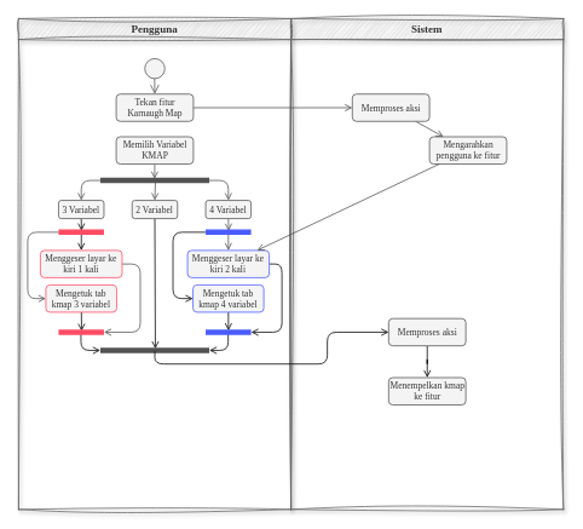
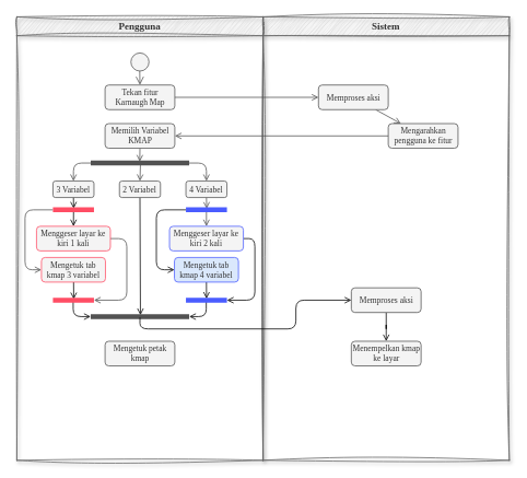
- <mxCell id="46" style="rounded=0;orthogonalLoop=1;jettySize=auto;html=1;strokeColor=#525252;endArrow=open;endFill=0;" parent="1" source="41" target="19" edge="1"><mxGeometry relative="1" as="geometry" /></mxCell>
+ <mxCell id="46" style="rounded=0;orthogonalLoop=1;jettySize=auto;html=1;entryX=1;entryY=0.5;entryDx=0;entryDy=0;strokeColor=#525252;endArrow=open;endFill=0;" parent="1" source="41" target="7" edge="1"><mxGeometry relative="1" as="geometry" /></mxCell>
- <mxCell id="24" value="Mengetuk tab kmap 4 variabel" style="rounded=1;whiteSpace=wrap;html=1;fillColor=#f4f4f4;strokeColor=#4A5CFF;fontFamily=Ubuntu;fontSource=https%3A%2F%2Ffonts.googleapis.com%2Fcss%3Ffamily%3DUbuntu;fontSize=10;fontColor=#333333;" vertex="1" parent="2"><mxGeometry x="192" y="293" width="78" height="30" as="geometry" /></mxCell>
+ <mxCell id="24" value="Mengetuk tab kmap 4 variabel" style="rounded=1;whiteSpace=wrap;html=1;fillColor=#dae8fc;strokeColor=#4A5CFF;fontFamily=Ubuntu;fontSource=https%3A%2F%2Ffonts.googleapis.com%2Fcss%3Ffamily%3DUbuntu;fontSize=10;fontColor=#333333;" vertex="1" parent="2"><mxGeometry x="192" y="293" width="78" height="30" as="geometry" /></mxCell>
+ <mxCell id="37" value="Mengetuk petak kmap" style="rounded=1;whiteSpace=wrap;html=1;fillColor=#f4f4f4;strokeColor=#525252;fontFamily=Ubuntu;fontSource=https%3A%2F%2Ffonts.googleapis.com%2Fcss%3Ffamily%3DUbuntu;fontSize=10;fontColor=#333333;" vertex="1" parent="2"><mxGeometry x="107.5" y="395" width="85" height="30" as="geometry" /></mxCell>
- <mxCell id="44" value="Menempelkan kmap ke fitur" style="rounded=1;whiteSpace=wrap;html=1;fillColor=#f4f4f4;strokeColor=#525252;fontFamily=Ubuntu;fontSource=https%3A%2F%2Ffonts.googleapis.com%2Fcss%3Ffamily%3DUbuntu;fontSize=10;fontColor=#333333;" parent="38" vertex="1"><mxGeometry x="107.5" y="395" width="85" height="30" as="geometry" /></mxCell>
+ <mxCell id="44" value="Menempelkan kmap ke layar" style="rounded=1;whiteSpace=wrap;html=1;fillColor=#f4f4f4;strokeColor=#525252;fontFamily=Ubuntu;fontSource=https%3A%2F%2Ffonts.googleapis.com%2Fcss%3Ffamily%3DUbuntu;fontSize=10;fontColor=#333333;" parent="38" vertex="1"><mxGeometry x="107.5" y="395" width="85" height="30" as="geometry" /></mxCell>
